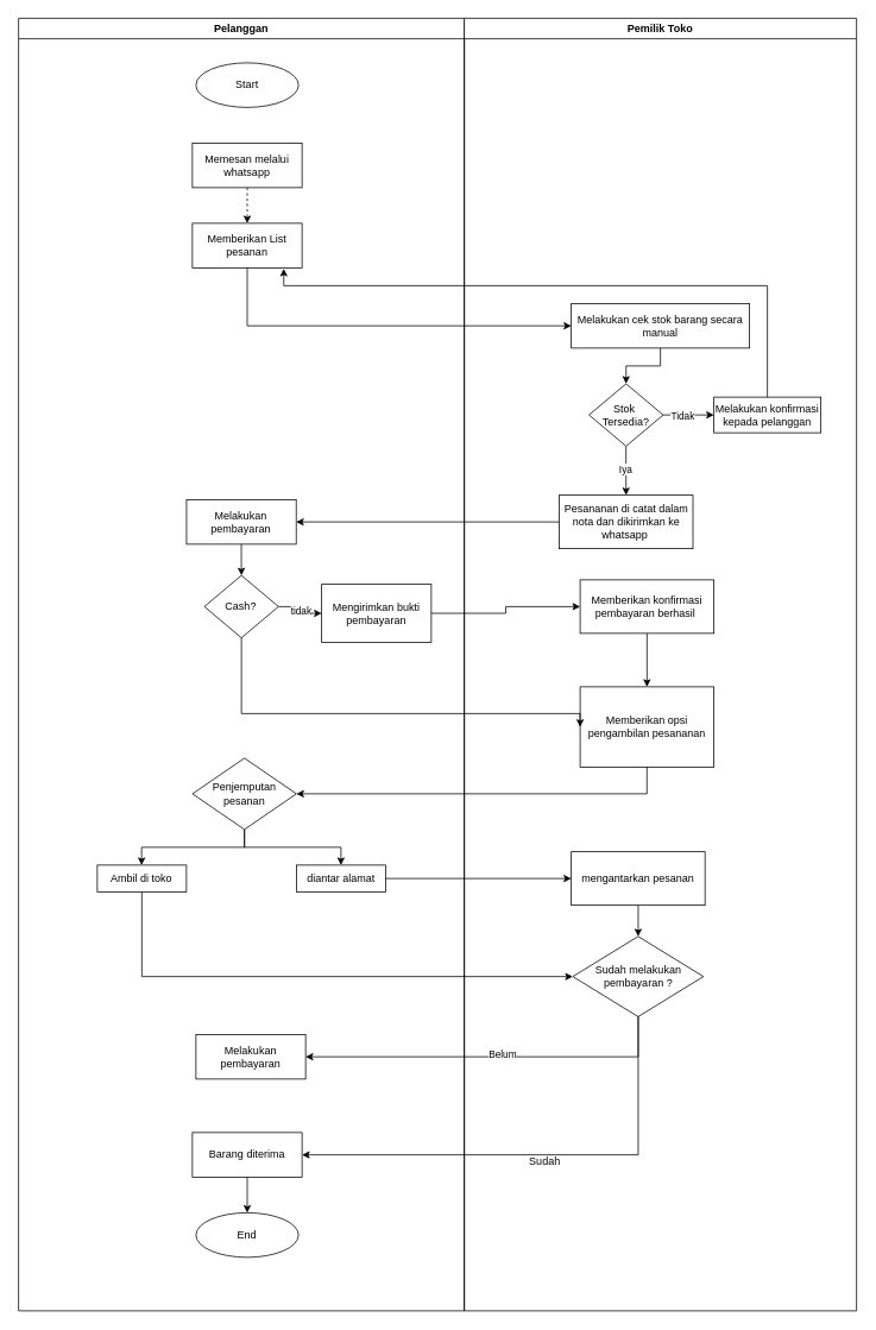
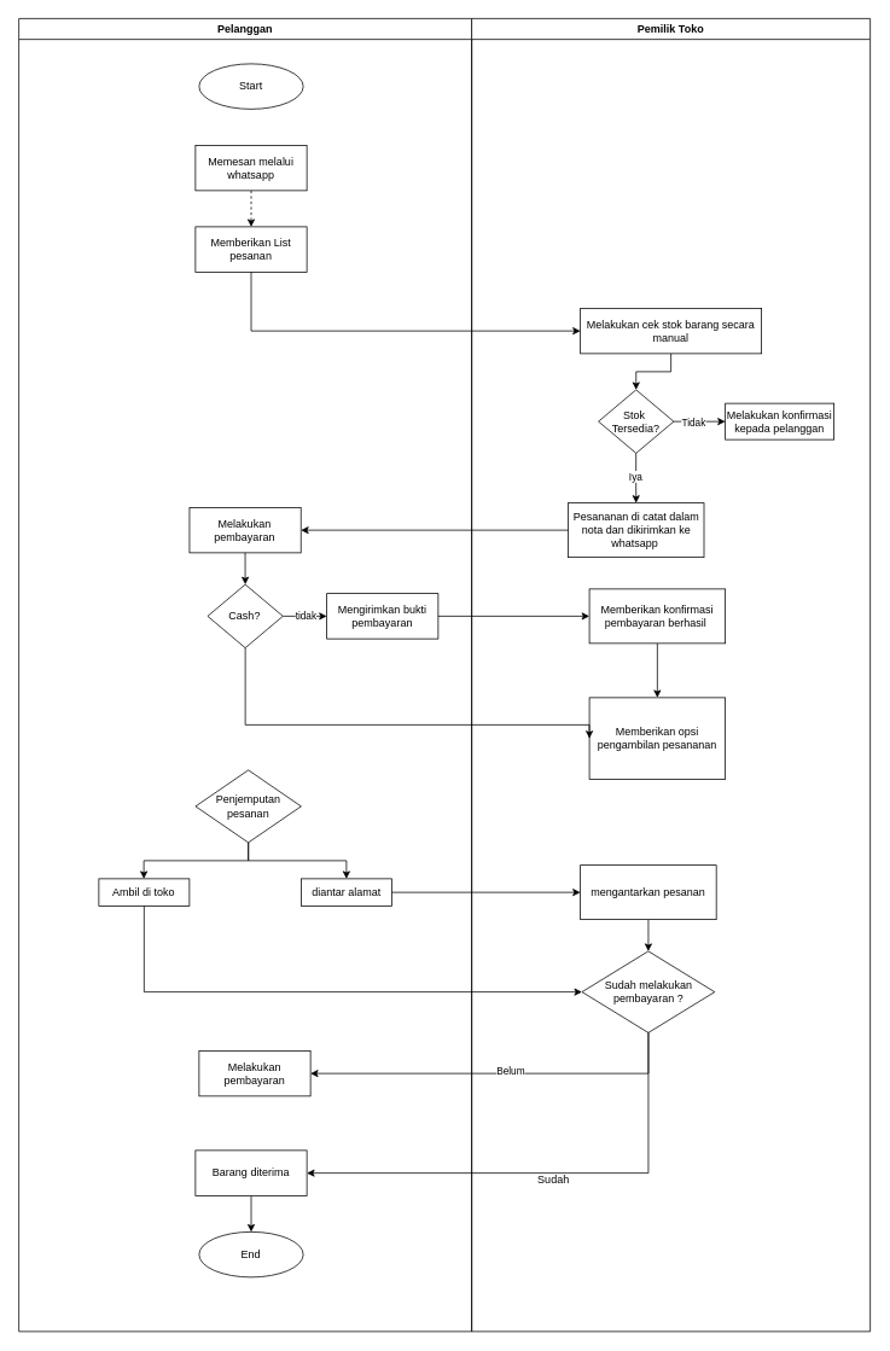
- <mxCell id="39" style="edgeStyle=orthogonalEdgeStyle;rounded=0;orthogonalLoop=1;jettySize=auto;html=1;entryX=0.833;entryY=1.018;entryDx=0;entryDy=0;entryPerimeter=0;" parent="1" source="21" target="4" edge="1"><mxGeometry relative="1" as="geometry"><Array as="points"><mxPoint x="860" y="320" /><mxPoint x="318" y="320" /></Array></mxGeometry></mxCell>
- <mxCell id="13" value="Mengirimkan bukti pembayaran" style="rounded=0;whiteSpace=wrap;html=1;" vertex="1" parent="2"><mxGeometry x="340" y="635" width="123" height="65" as="geometry" /></mxCell>
+ <mxCell id="13" value="Mengirimkan bukti pembayaran" style="rounded=0;whiteSpace=wrap;html=1;" vertex="1" parent="2"><mxGeometry x="340" y="635" width="123" height="50" as="geometry" /></mxCell>
- <mxCell id="43" style="edgeStyle=orthogonalEdgeStyle;rounded=0;orthogonalLoop=1;jettySize=auto;html=1;entryX=1;entryY=0.5;entryDx=0;entryDy=0;" edge="1" parent="1" source="34" target="14"><mxGeometry relative="1" as="geometry"><Array as="points"><mxPoint x="725" y="890" /></Array></mxGeometry></mxCell>
